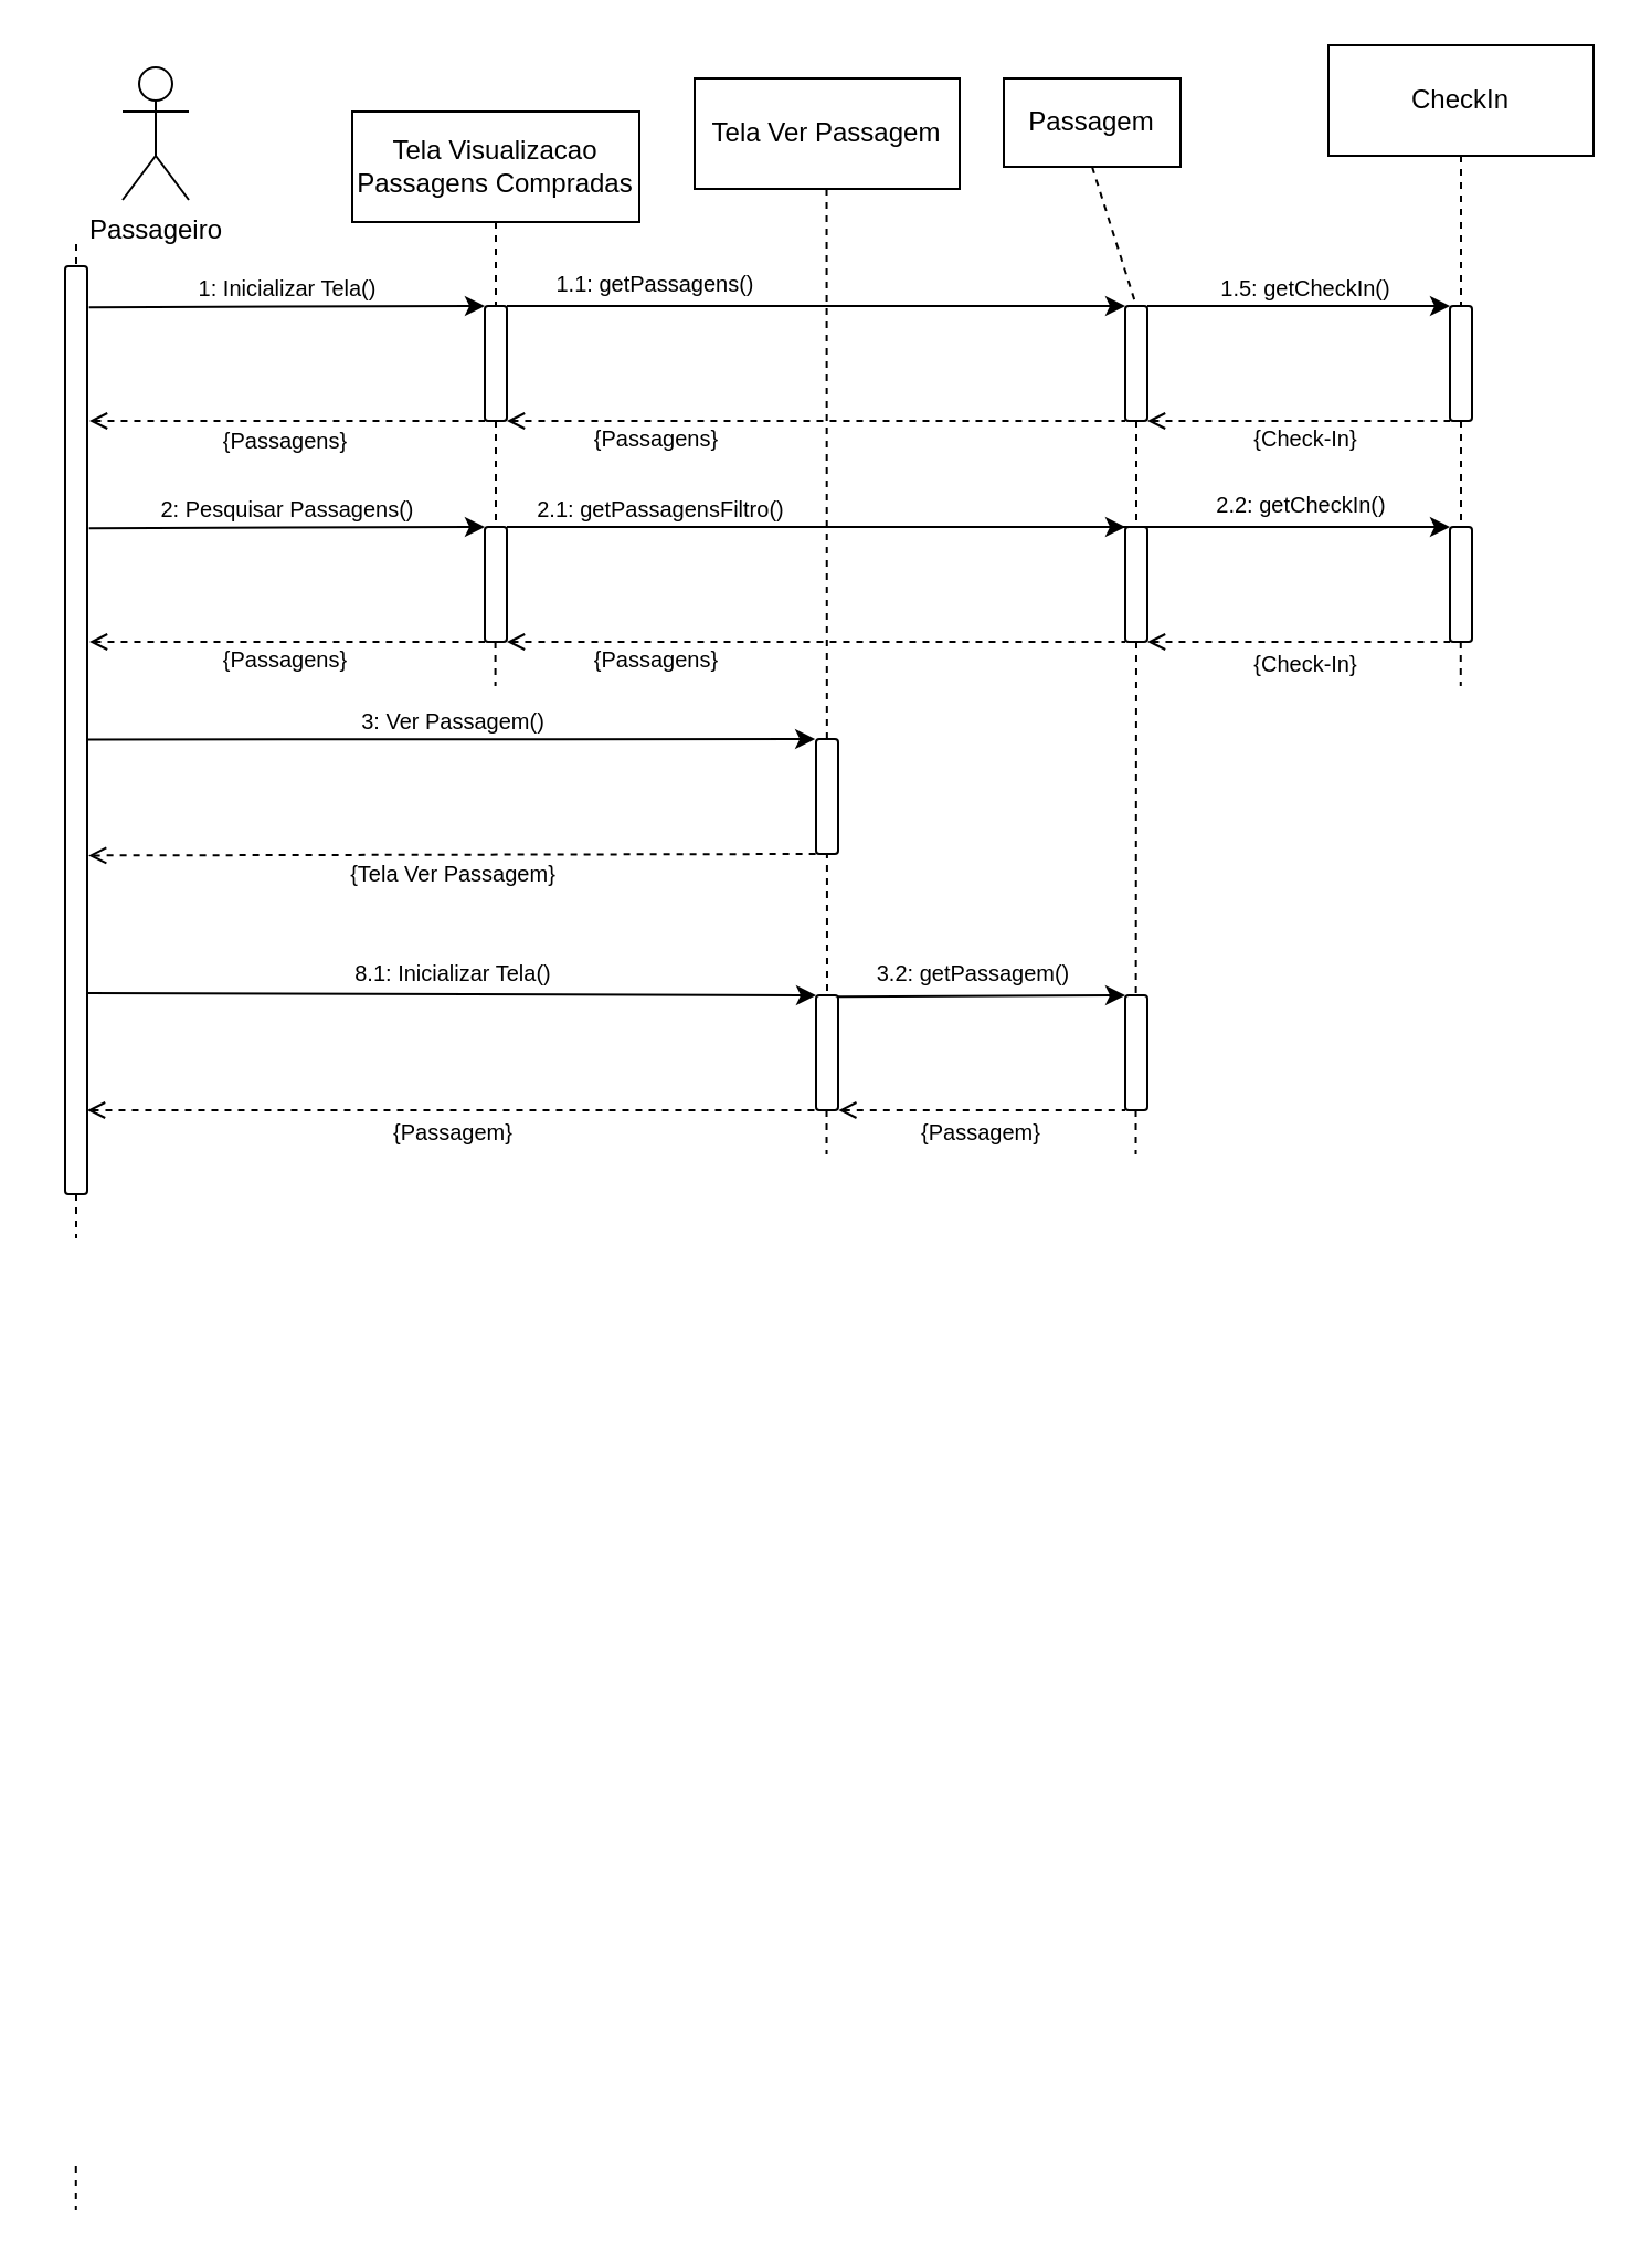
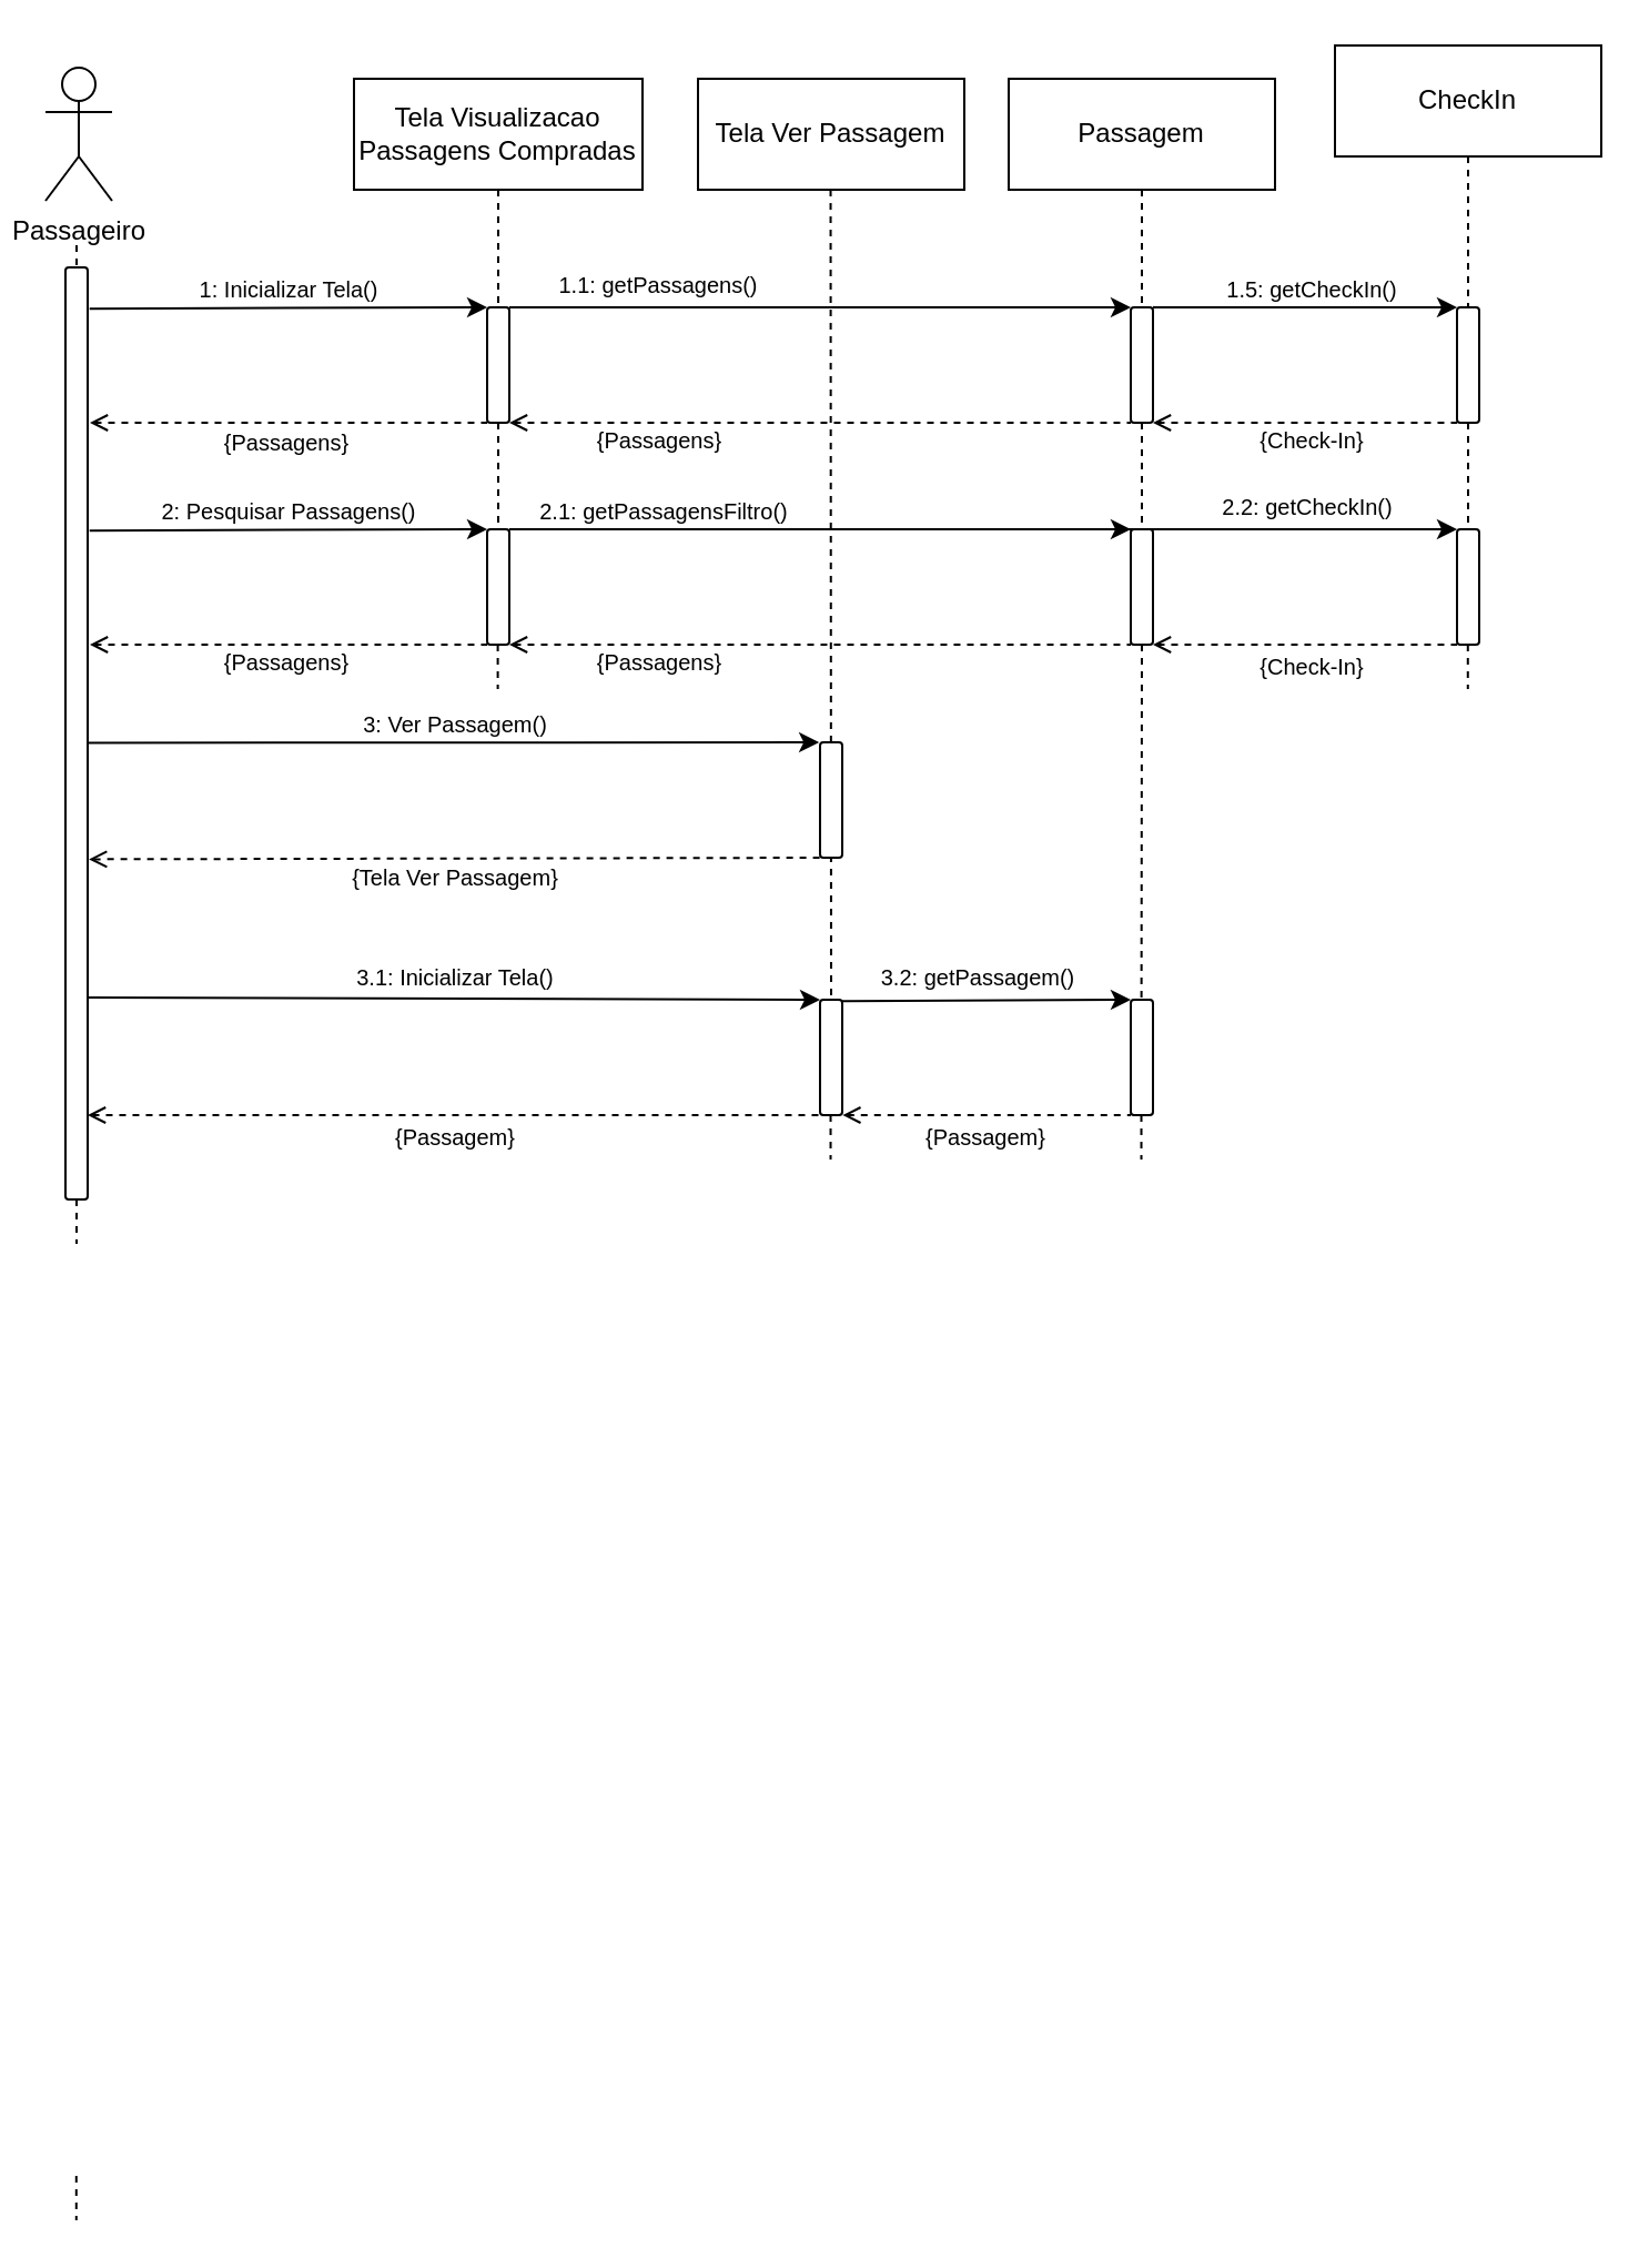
- <mxCell id="4" value="Passagem" style="rounded=0;whiteSpace=wrap;html=1;" parent="1" vertex="1"><mxGeometry x="454" y="35" width="80" height="40" as="geometry" /></mxCell>
+ <mxCell id="4" value="Passagem" style="rounded=0;whiteSpace=wrap;html=1;" parent="1" vertex="1"><mxGeometry x="454" y="35" width="120" height="50" as="geometry" /></mxCell>
- <mxCell id="2" value="Passageiro" style="shape=umlActor;verticalLabelPosition=bottom;verticalAlign=top;html=1;outlineConnect=0;" parent="1" vertex="1"><mxGeometry x="55" y="30" width="30" height="60" as="geometry" /></mxCell>
+ <mxCell id="2" value="Passageiro" style="shape=umlActor;verticalLabelPosition=bottom;verticalAlign=top;html=1;outlineConnect=0;" parent="1" vertex="1"><mxGeometry x="20" y="30" width="30" height="60" as="geometry" /></mxCell>
- <mxCell id="3" value="Tela Visualizacao Passagens Compradas" style="rounded=0;whiteSpace=wrap;html=1;" parent="1" vertex="1"><mxGeometry x="159" y="50" width="130" height="50" as="geometry" /></mxCell>
+ <mxCell id="3" value="Tela Visualizacao Passagens Compradas" style="rounded=0;whiteSpace=wrap;html=1;" parent="1" vertex="1"><mxGeometry x="159" y="35" width="130" height="50" as="geometry" /></mxCell>
- <mxCell id="59" value="&lt;font&gt;8.1: Inicializar Tela()&lt;/font&gt;" style="text;html=1;align=center;verticalAlign=middle;whiteSpace=wrap;rounded=0;fontSize=10;" parent="1" vertex="1"><mxGeometry x="125" y="430" width="160" height="20" as="geometry" /></mxCell>
+ <mxCell id="59" value="&lt;font&gt;3.1: Inicializar Tela()&lt;/font&gt;" style="text;html=1;align=center;verticalAlign=middle;whiteSpace=wrap;rounded=0;fontSize=10;" parent="1" vertex="1"><mxGeometry x="125" y="430" width="160" height="20" as="geometry" /></mxCell>
